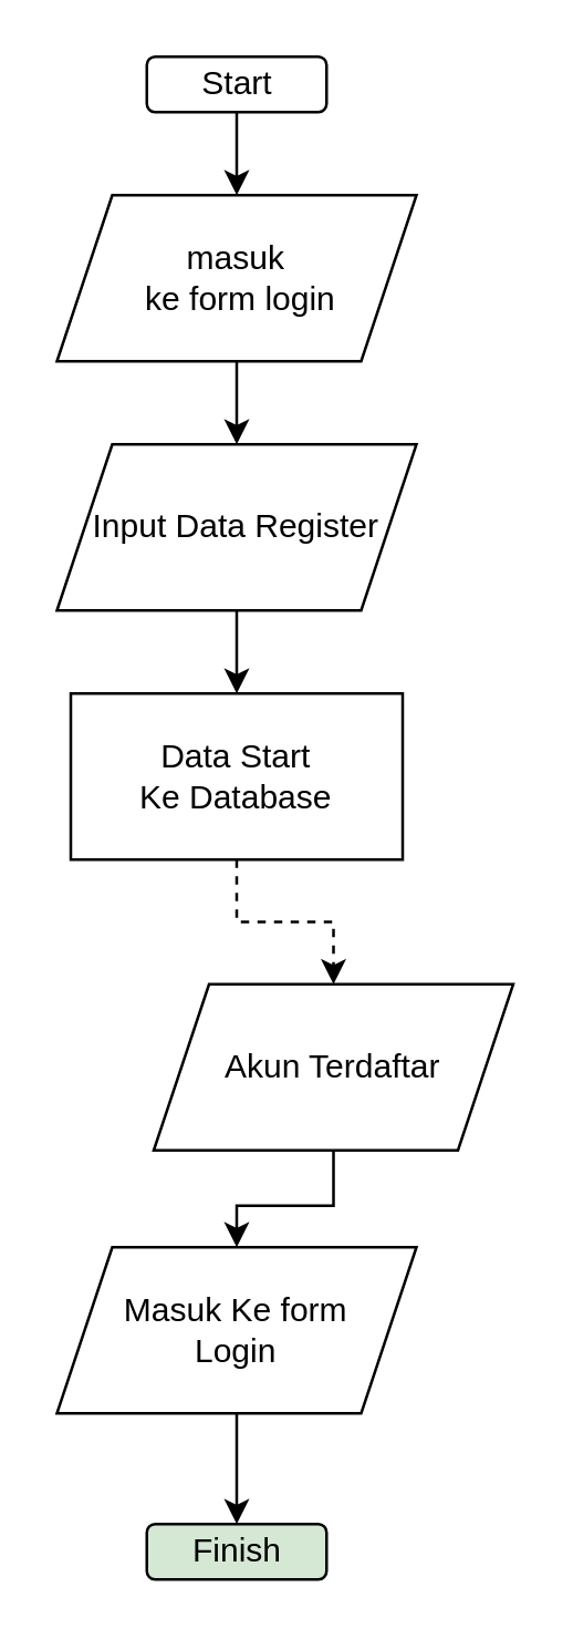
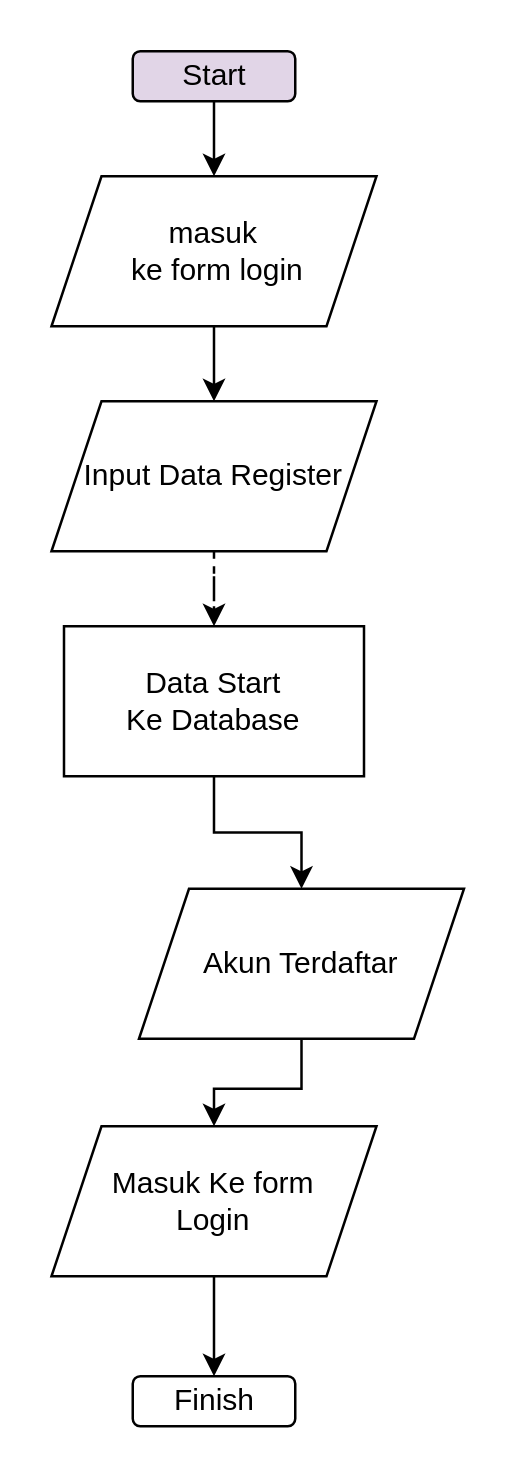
- <mxCell id="4" value="Start" style="rounded=1;whiteSpace=wrap;html=1;" parent="1" vertex="1"><mxGeometry x="52.5" y="20" width="65" height="20" as="geometry" /></mxCell>
+ <mxCell id="4" value="Start" style="rounded=1;whiteSpace=wrap;html=1;fillColor=#e1d5e7;" parent="1" vertex="1"><mxGeometry x="52.5" y="20" width="65" height="20" as="geometry" /></mxCell>
- <mxCell id="9" style="edgeStyle=orthogonalEdgeStyle;rounded=0;orthogonalLoop=1;jettySize=auto;html=1;exitX=0.5;exitY=1;exitDx=0;exitDy=0;" parent="1" source="10" target="8" edge="1"><mxGeometry relative="1" as="geometry" /></mxCell>
+ <mxCell id="9" style="edgeStyle=orthogonalEdgeStyle;rounded=0;orthogonalLoop=1;jettySize=auto;html=1;exitX=0.5;exitY=1;exitDx=0;exitDy=0;dashed=1;" parent="1" source="10" target="8" edge="1"><mxGeometry relative="1" as="geometry" /></mxCell>
- <mxCell id="7" style="edgeStyle=orthogonalEdgeStyle;rounded=0;orthogonalLoop=1;jettySize=auto;html=1;exitX=0.5;exitY=1;exitDx=0;exitDy=0;entryX=0.5;entryY=0;entryDx=0;entryDy=0;dashed=1;" parent="1" source="8" target="12" edge="1"><mxGeometry relative="1" as="geometry" /></mxCell>
+ <mxCell id="7" style="edgeStyle=orthogonalEdgeStyle;rounded=0;orthogonalLoop=1;jettySize=auto;html=1;exitX=0.5;exitY=1;exitDx=0;exitDy=0;entryX=0.5;entryY=0;entryDx=0;entryDy=0;" parent="1" source="8" target="12" edge="1"><mxGeometry relative="1" as="geometry" /></mxCell>
- <mxCell id="13" value="Finish" style="rounded=1;whiteSpace=wrap;html=1;fillColor=#d5e8d4;" parent="1" vertex="1"><mxGeometry x="52.5" y="550" width="65" height="20" as="geometry" /></mxCell>
+ <mxCell id="13" value="Finish" style="rounded=1;whiteSpace=wrap;html=1;" parent="1" vertex="1"><mxGeometry x="52.5" y="550" width="65" height="20" as="geometry" /></mxCell>
